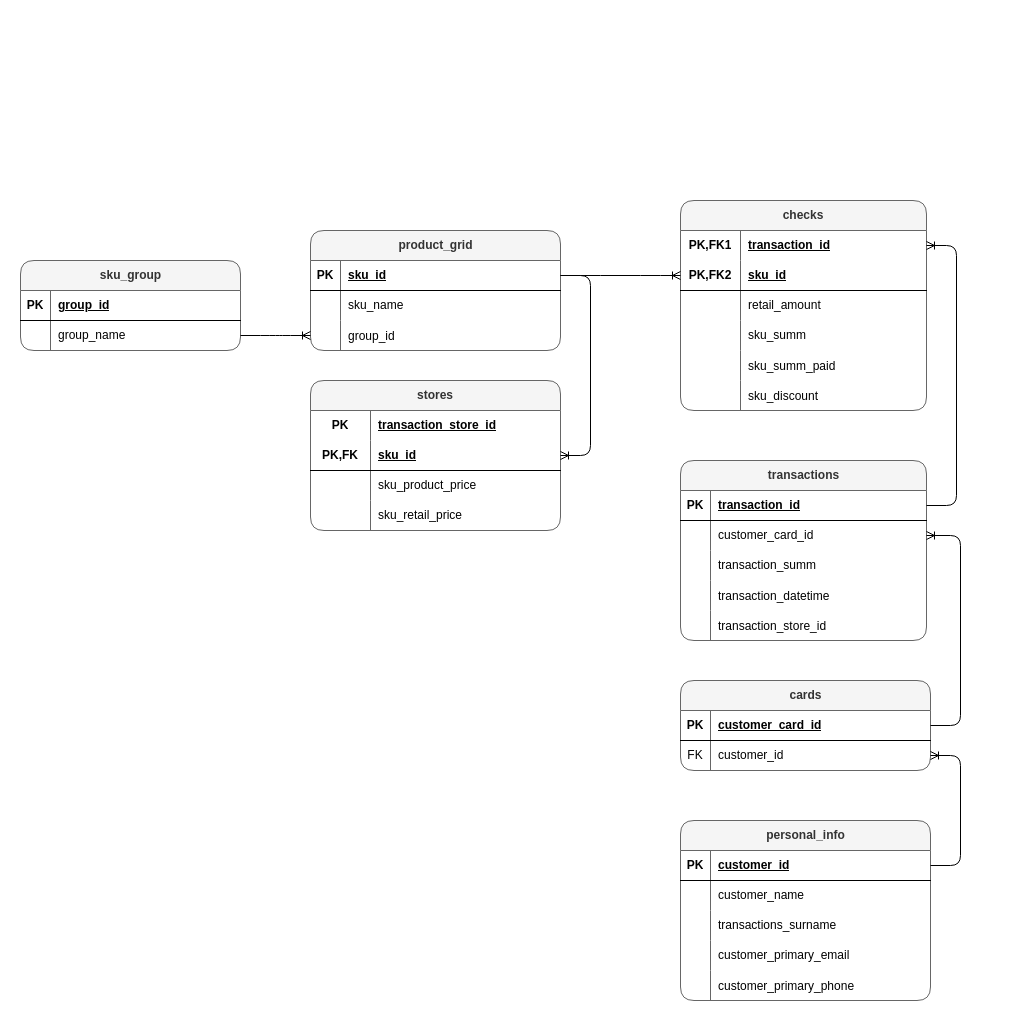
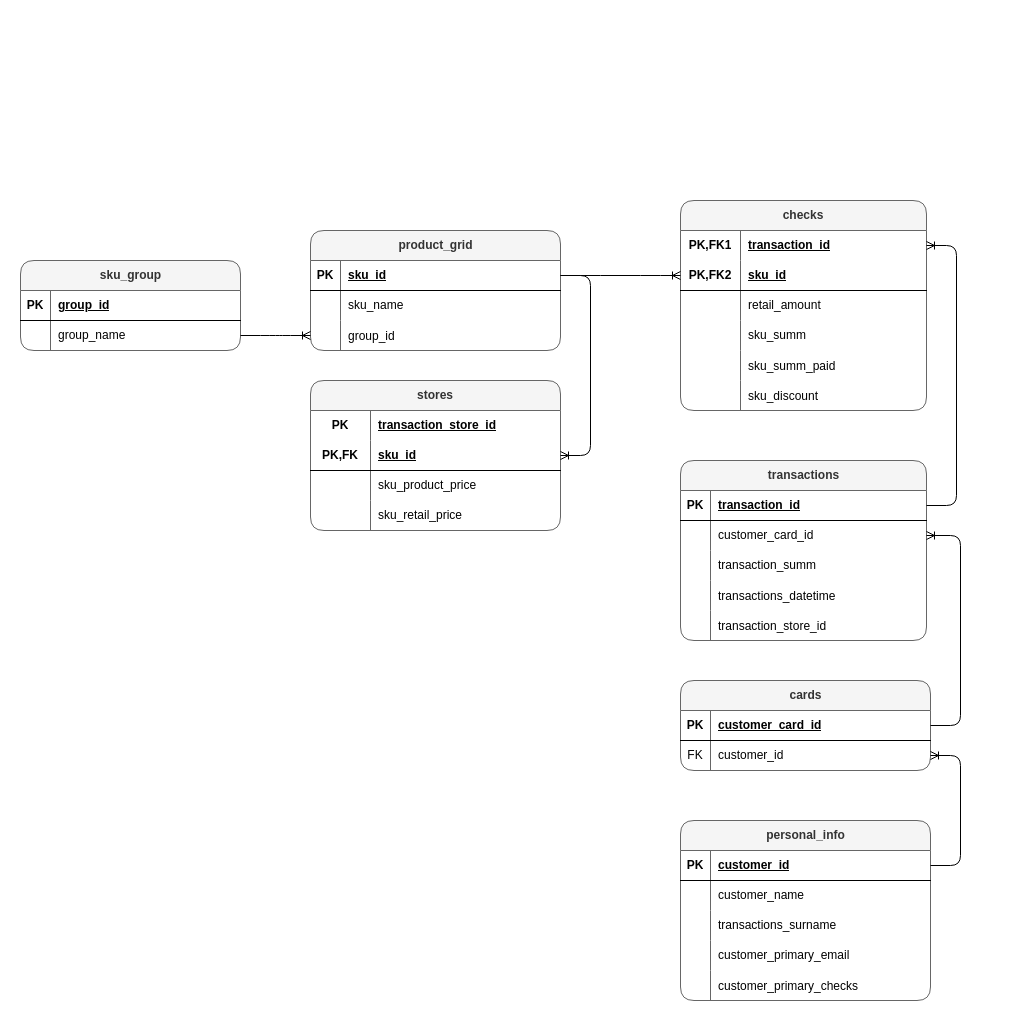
- <mxCell id="30" value="transaction_datetime" style="shape=partialRectangle;connectable=0;fillColor=none;top=0;left=0;bottom=0;right=0;align=left;spacingLeft=6;overflow=hidden;labelBackgroundColor=none;rounded=1;" vertex="1" parent="28"><mxGeometry x="30" width="216" height="30" as="geometry"><mxRectangle width="216" height="30" as="alternateBounds" /></mxGeometry></mxCell>
+ <mxCell id="30" value="transactions_datetime" style="shape=partialRectangle;connectable=0;fillColor=none;top=0;left=0;bottom=0;right=0;align=left;spacingLeft=6;overflow=hidden;labelBackgroundColor=none;rounded=1;" vertex="1" parent="28"><mxGeometry x="30" width="216" height="30" as="geometry"><mxRectangle width="216" height="30" as="alternateBounds" /></mxGeometry></mxCell>
- <mxCell id="17" value="customer_primary_phone" style="shape=partialRectangle;connectable=0;fillColor=none;top=0;left=0;bottom=0;right=0;align=left;spacingLeft=6;overflow=hidden;labelBackgroundColor=none;rounded=1;" vertex="1" parent="15"><mxGeometry x="30" width="220" height="30" as="geometry"><mxRectangle width="220" height="30" as="alternateBounds" /></mxGeometry></mxCell>
+ <mxCell id="17" value="customer_primary_checks" style="shape=partialRectangle;connectable=0;fillColor=none;top=0;left=0;bottom=0;right=0;align=left;spacingLeft=6;overflow=hidden;labelBackgroundColor=none;rounded=1;" vertex="1" parent="15"><mxGeometry x="30" width="220" height="30" as="geometry"><mxRectangle width="220" height="30" as="alternateBounds" /></mxGeometry></mxCell>
